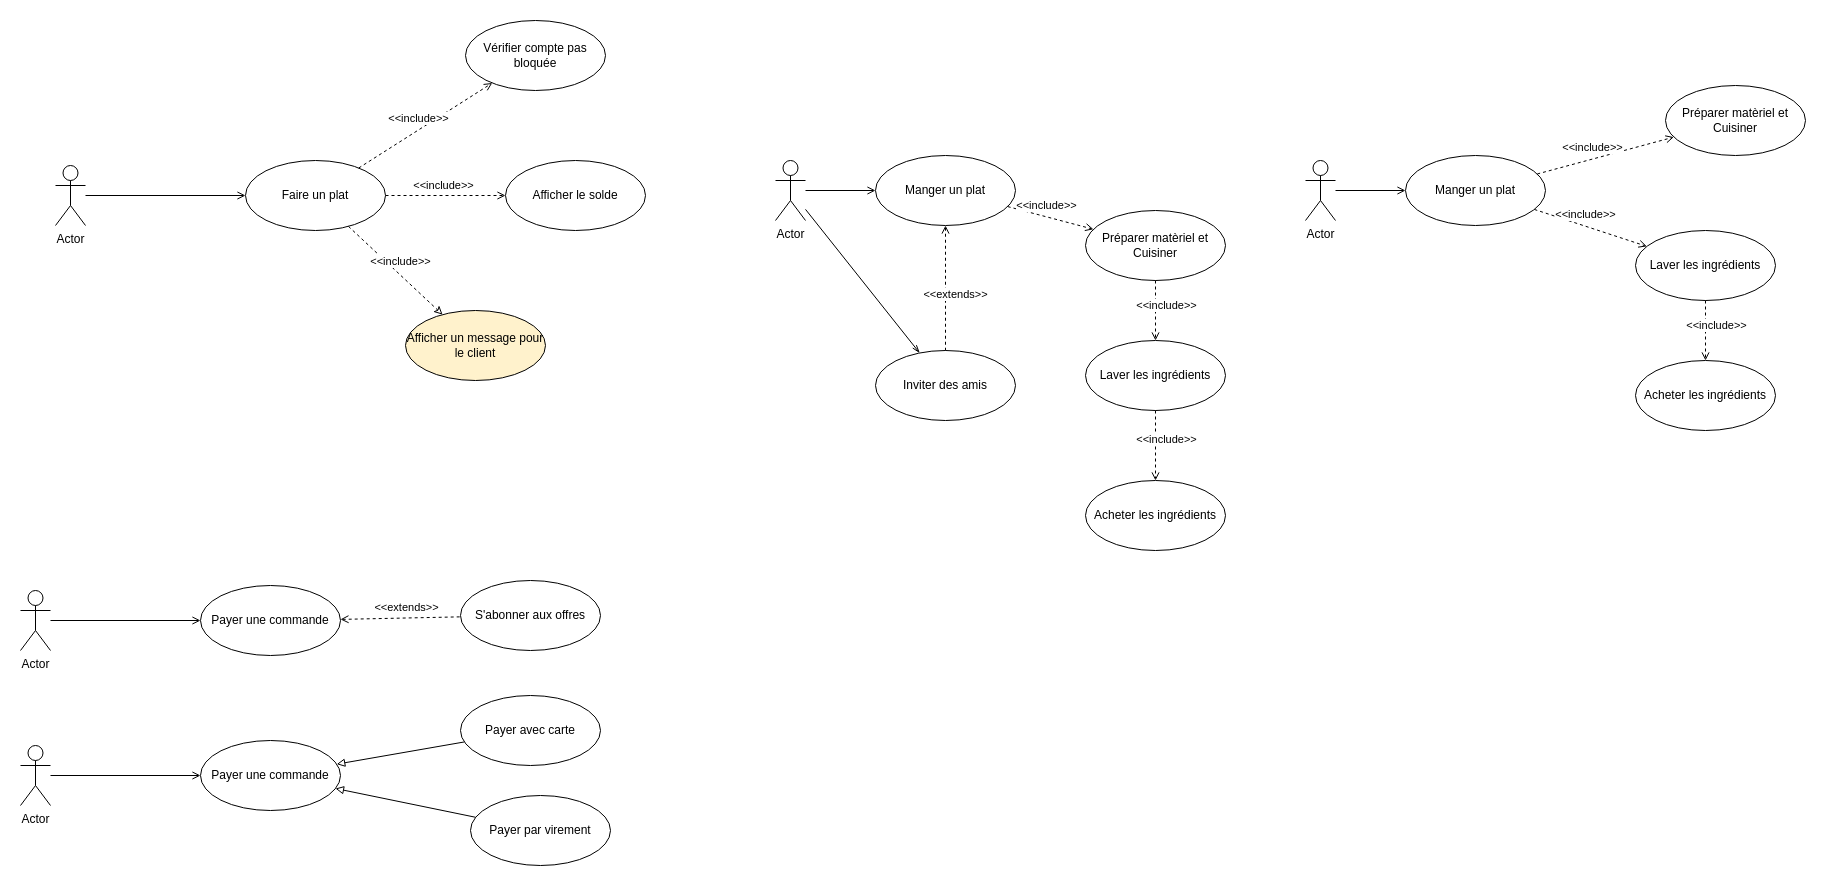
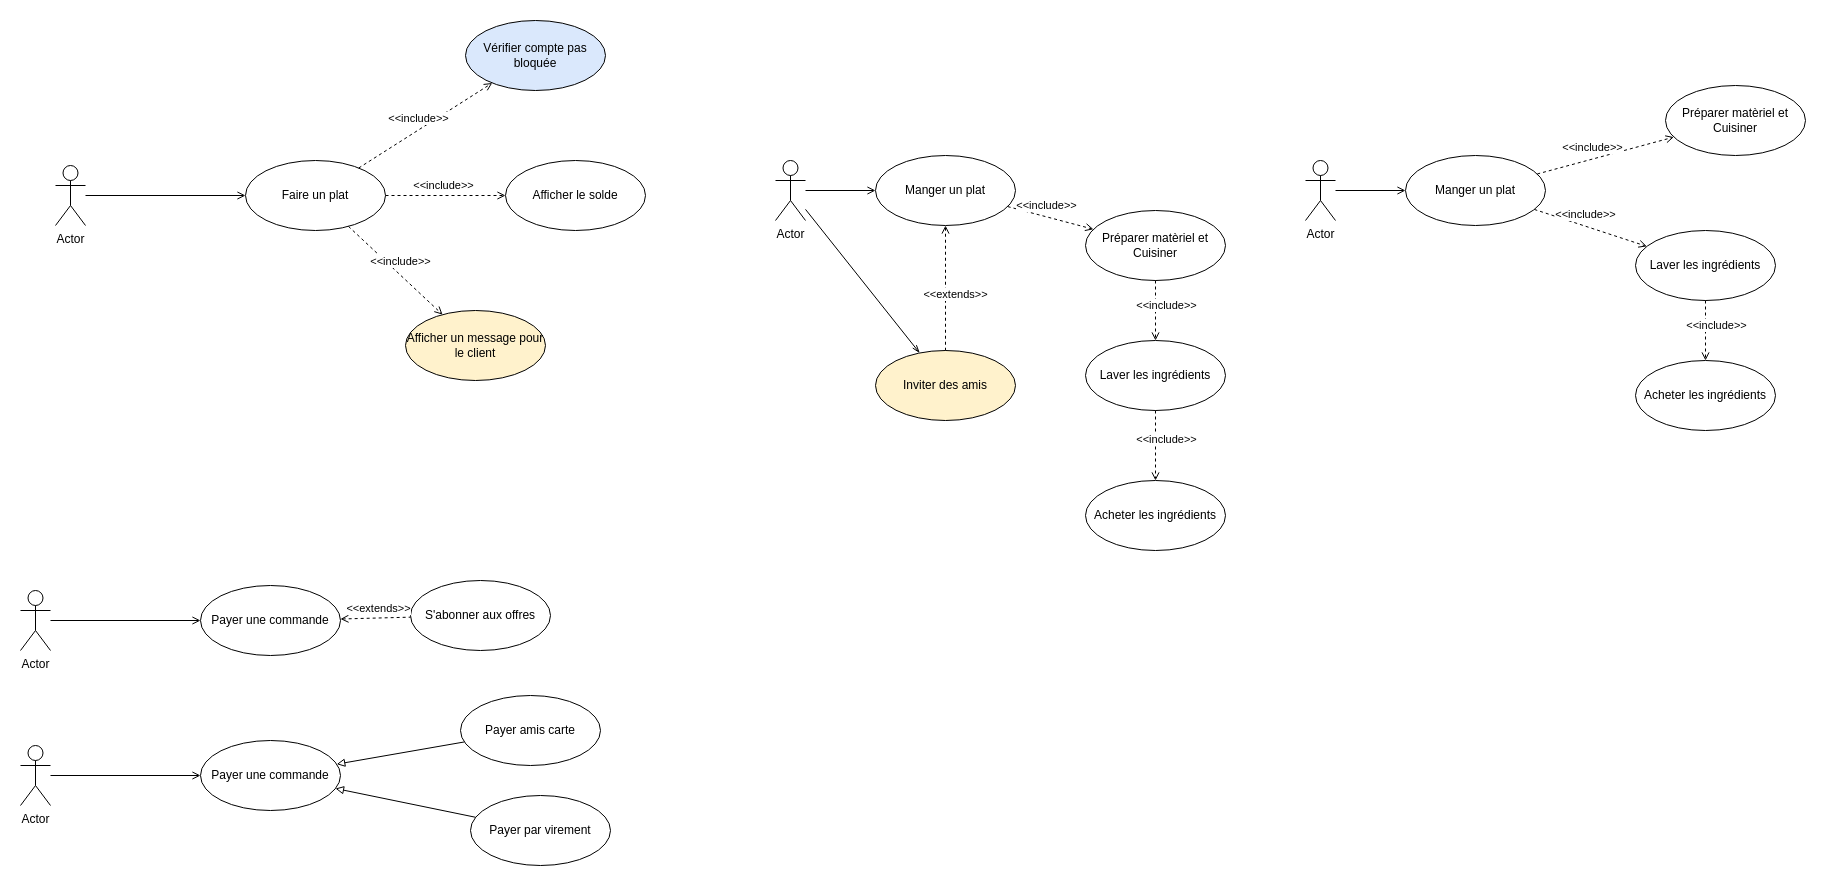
- <mxCell id="19" value="Vérifier compte pas bloquée" style="ellipse;whiteSpace=wrap;html=1;" vertex="1" parent="1"><mxGeometry x="465" y="20" width="140" height="70" as="geometry" /></mxCell>
+ <mxCell id="19" value="Vérifier compte pas bloquée" style="ellipse;whiteSpace=wrap;html=1;fillColor=#dae8fc;" vertex="1" parent="1"><mxGeometry x="465" y="20" width="140" height="70" as="geometry" /></mxCell>
- <mxCell id="22" value="&amp;lt;&amp;lt;include&amp;gt;&amp;gt;" style="endArrow=classic;html=1;endFill=0;dashed=1;" edge="1" parent="1" source="4" target="21"><mxGeometry x="-0.032" y="10" width="50" height="50" relative="1" as="geometry"><mxPoint x="655" y="130" as="sourcePoint" /><mxPoint x="501.752" y="92.521" as="targetPoint" /><mxPoint as="offset" /><Array as="points" /></mxGeometry></mxCell>
+ <mxCell id="22" value="&amp;lt;&amp;lt;include&amp;gt;&amp;gt;" style="endArrow=open;html=1;endFill=0;dashed=1;" edge="1" parent="1" source="4" target="21"><mxGeometry x="-0.032" y="10" width="50" height="50" relative="1" as="geometry"><mxPoint x="655" y="130" as="sourcePoint" /><mxPoint x="501.752" y="92.521" as="targetPoint" /><mxPoint as="offset" /><Array as="points" /></mxGeometry></mxCell>
- <mxCell id="42" value="Inviter des amis" style="ellipse;whiteSpace=wrap;html=1;" vertex="1" parent="1"><mxGeometry x="875" y="350" width="140" height="70" as="geometry" /></mxCell>
+ <mxCell id="42" value="Inviter des amis" style="ellipse;whiteSpace=wrap;html=1;fillColor=#fff2cc;" vertex="1" parent="1"><mxGeometry x="875" y="350" width="140" height="70" as="geometry" /></mxCell>
- <mxCell id="10" value="S'abonner aux offres" style="ellipse;whiteSpace=wrap;html=1;" parent="1" vertex="1"><mxGeometry x="460" y="580" width="140" height="70" as="geometry" /></mxCell>
+ <mxCell id="10" value="S'abonner aux offres" style="ellipse;whiteSpace=wrap;html=1;" parent="1" vertex="1"><mxGeometry x="410" y="580" width="140" height="70" as="geometry" /></mxCell>
- <mxCell id="17" value="Payer avec carte" style="ellipse;whiteSpace=wrap;html=1;" parent="1" vertex="1"><mxGeometry x="460" y="695" width="140" height="70" as="geometry" /></mxCell>
+ <mxCell id="17" value="Payer amis carte" style="ellipse;whiteSpace=wrap;html=1;" parent="1" vertex="1"><mxGeometry x="460" y="695" width="140" height="70" as="geometry" /></mxCell>
